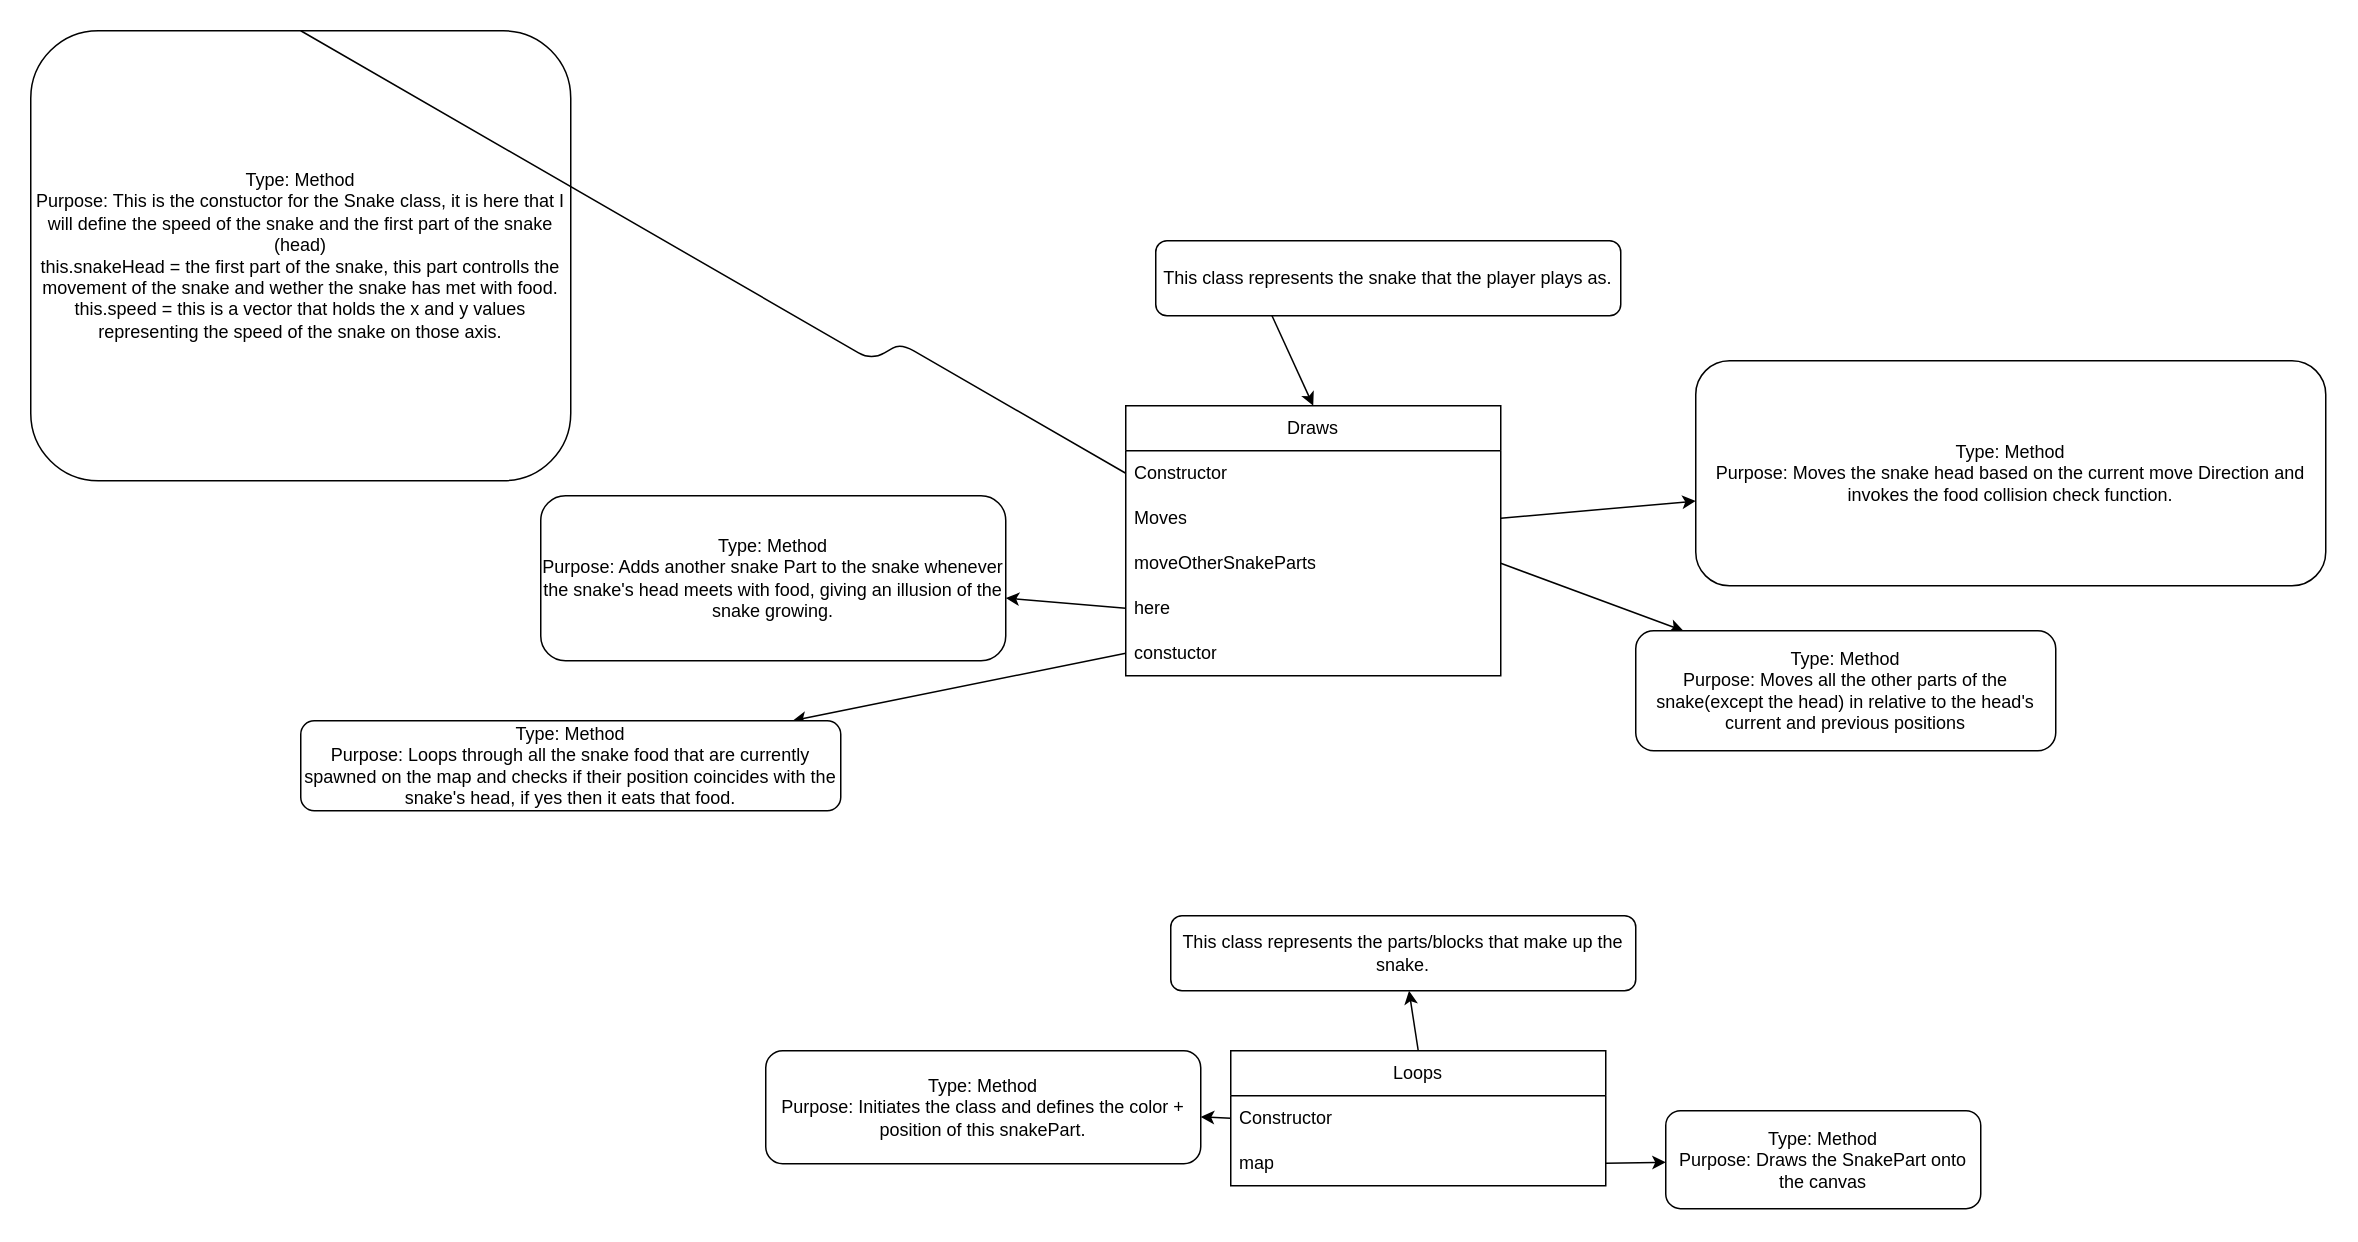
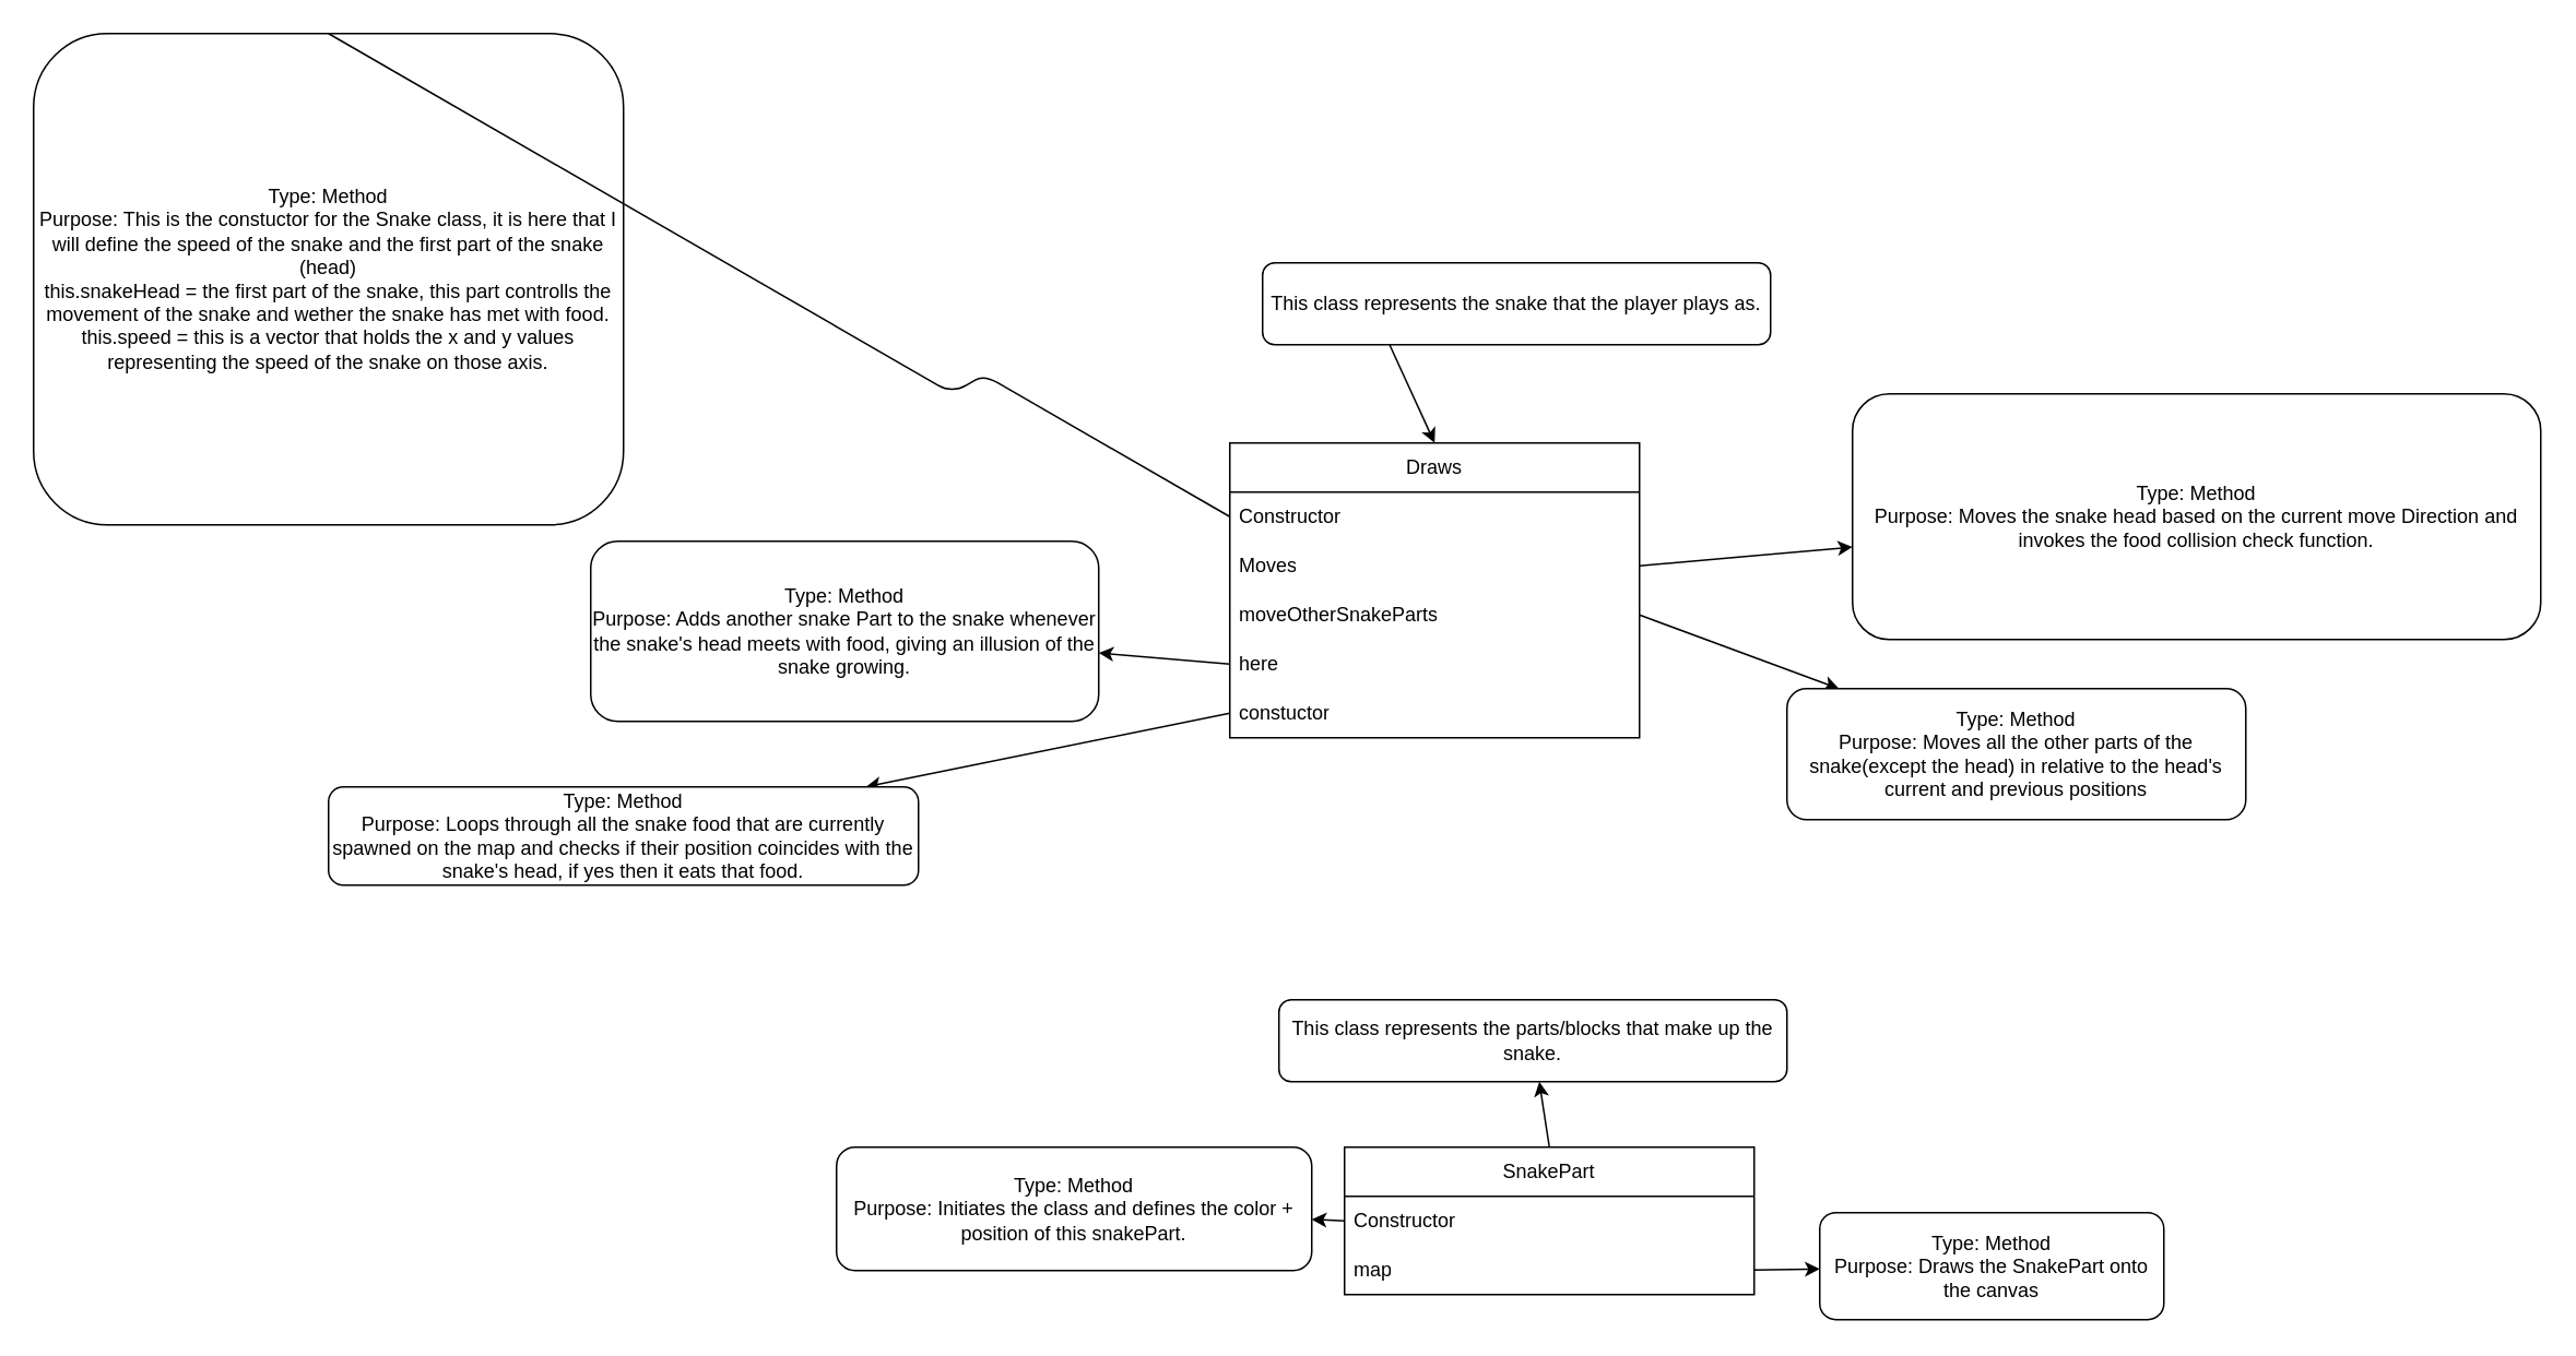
- <mxCell id="21" value="Loops" style="swimlane;fontStyle=0;childLayout=stackLayout;horizontal=1;startSize=30;horizontalStack=0;resizeParent=1;resizeParentMax=0;resizeLast=0;collapsible=1;marginBottom=0;whiteSpace=wrap;html=1;" vertex="1" parent="1"><mxGeometry x="820" y="700" width="250" height="90" as="geometry" /></mxCell>
+ <mxCell id="21" value="SnakePart" style="swimlane;fontStyle=0;childLayout=stackLayout;horizontal=1;startSize=30;horizontalStack=0;resizeParent=1;resizeParentMax=0;resizeLast=0;collapsible=1;marginBottom=0;whiteSpace=wrap;html=1;" vertex="1" parent="1"><mxGeometry x="820" y="700" width="250" height="90" as="geometry" /></mxCell>
